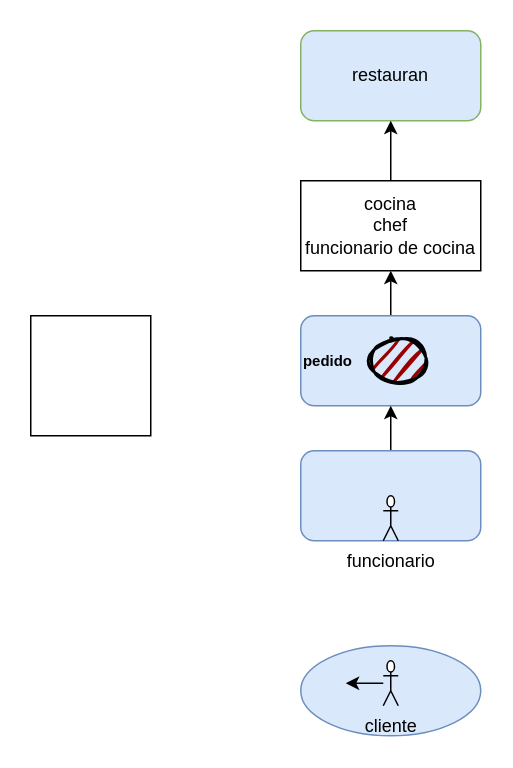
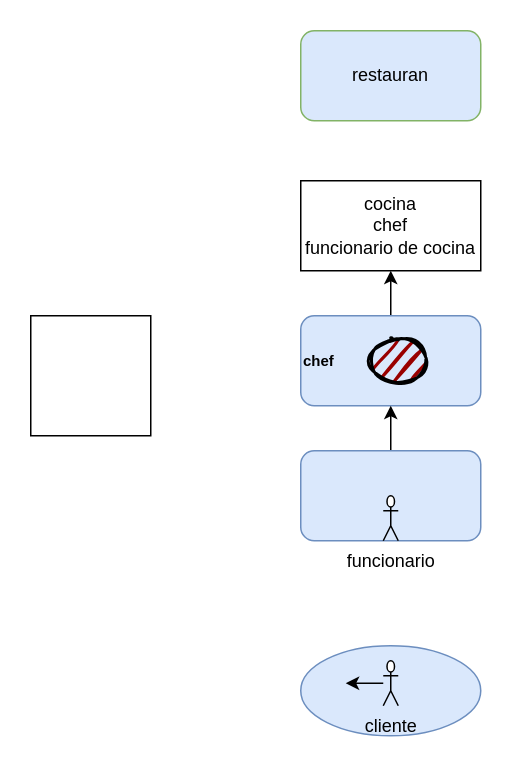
- <mxCell id="8" value="" style="edgeStyle=orthogonalEdgeStyle;rounded=0;orthogonalLoop=1;jettySize=auto;html=1;" edge="1" parent="1" source="9" target="3"><mxGeometry relative="1" as="geometry" /></mxCell>
- <mxCell id="5" value="&lt;h5&gt;pedido&lt;/h5&gt;" style="rounded=1;whiteSpace=wrap;html=1;fillColor=#dae8fc;strokeColor=#6c8ebf;align=left;" vertex="1" parent="1"><mxGeometry x="200" y="210" width="120" height="60" as="geometry" /></mxCell>
+ <mxCell id="5" value="&lt;h5&gt;chef&lt;/h5&gt;" style="rounded=1;whiteSpace=wrap;html=1;fillColor=#dae8fc;strokeColor=#6c8ebf;align=left;" vertex="1" parent="1"><mxGeometry x="200" y="210" width="120" height="60" as="geometry" /></mxCell>
